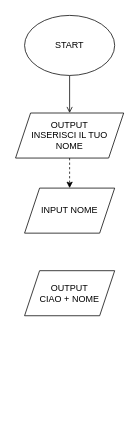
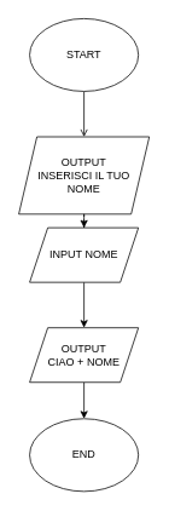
- <mxCell id="5" value="&lt;div&gt;OUTPUT &lt;br&gt;&lt;/div&gt;&lt;div&gt;INSERISCI IL TUO &lt;br&gt;&lt;/div&gt;&lt;div&gt;NOME&lt;br&gt;&lt;/div&gt;" style="shape=parallelogram;perimeter=parallelogramPerimeter;whiteSpace=wrap;html=1;fixedSize=1;" vertex="1" parent="1"><mxGeometry x="20" y="150" width="144" height="60" as="geometry" /></mxCell>
+ <mxCell id="5" value="&lt;div&gt;OUTPUT &lt;br&gt;&lt;/div&gt;&lt;div&gt;INSERISCI IL TUO &lt;br&gt;&lt;/div&gt;&lt;div&gt;NOME&lt;br&gt;&lt;/div&gt;" style="shape=parallelogram;perimeter=parallelogramPerimeter;whiteSpace=wrap;html=1;fixedSize=1;" vertex="1" parent="1"><mxGeometry x="20" y="150" width="144" height="85" as="geometry" /></mxCell>
+ <mxCell id="6" style="edgeStyle=orthogonalEdgeStyle;rounded=0;orthogonalLoop=1;jettySize=auto;html=1;" edge="1" parent="1" source="7" target="9"><mxGeometry relative="1" as="geometry" /></mxCell>
+ <mxCell id="8" style="edgeStyle=orthogonalEdgeStyle;rounded=0;orthogonalLoop=1;jettySize=auto;html=1;" edge="1" parent="1" source="9" target="10"><mxGeometry relative="1" as="geometry" /></mxCell>
+ <mxCell id="10" value="END" style="ellipse;whiteSpace=wrap;html=1;" vertex="1" parent="1"><mxGeometry x="32" y="460" width="120" height="80" as="geometry" /></mxCell>
